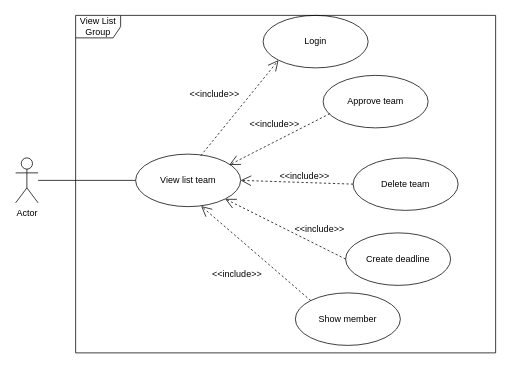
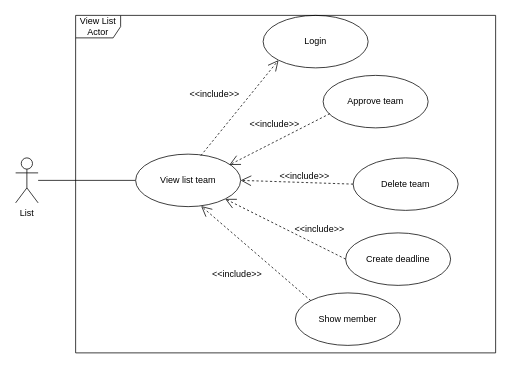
- <mxCell id="20" value="View List Group" style="shape=umlFrame;whiteSpace=wrap;html=1;pointerEvents=0;" parent="1" vertex="1"><mxGeometry x="100" y="20" width="560" height="450" as="geometry" /></mxCell>
+ <mxCell id="20" value="View List Actor" style="shape=umlFrame;whiteSpace=wrap;html=1;pointerEvents=0;" parent="1" vertex="1"><mxGeometry x="100" y="20" width="560" height="450" as="geometry" /></mxCell>
- <mxCell id="3" value="Actor" style="shape=umlActor;verticalLabelPosition=bottom;verticalAlign=top;html=1;" parent="1" vertex="1"><mxGeometry x="20" y="210" width="30" height="60" as="geometry" /></mxCell>
+ <mxCell id="3" value="List" style="shape=umlActor;verticalLabelPosition=bottom;verticalAlign=top;html=1;" parent="1" vertex="1"><mxGeometry x="20" y="210" width="30" height="60" as="geometry" /></mxCell>
